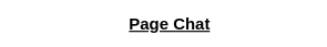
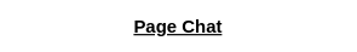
- <mxCell id="2" value="&lt;font style=&quot;font-size: 25px&quot;&gt;&lt;font style=&quot;font-size: 25px&quot;&gt;&lt;u&gt;&lt;b&gt;Page Chat&lt;/b&gt;&lt;/u&gt;&lt;/font&gt;&lt;br&gt;&lt;/font&gt;" style="text;html=1;strokeColor=none;fillColor=none;align=center;verticalAlign=middle;whiteSpace=wrap;rounded=0;" vertex="1" parent="1"><mxGeometry x="30" y="20" width="450" height="30" as="geometry" /></mxCell>
+ <mxCell id="2" value="&lt;font style=&quot;font-size: 25px&quot;&gt;&lt;font style=&quot;font-size: 25px&quot;&gt;&lt;u&gt;&lt;b&gt;Page Chat&lt;/b&gt;&lt;/u&gt;&lt;/font&gt;&lt;br&gt;&lt;/font&gt;" style="text;html=1;strokeColor=none;fillColor=none;align=center;verticalAlign=middle;whiteSpace=wrap;rounded=0;" vertex="1" parent="1"><mxGeometry x="20" y="20" width="450" height="30" as="geometry" /></mxCell>
